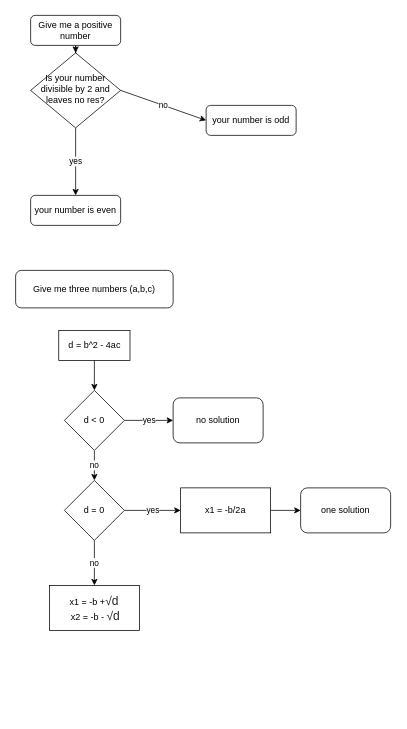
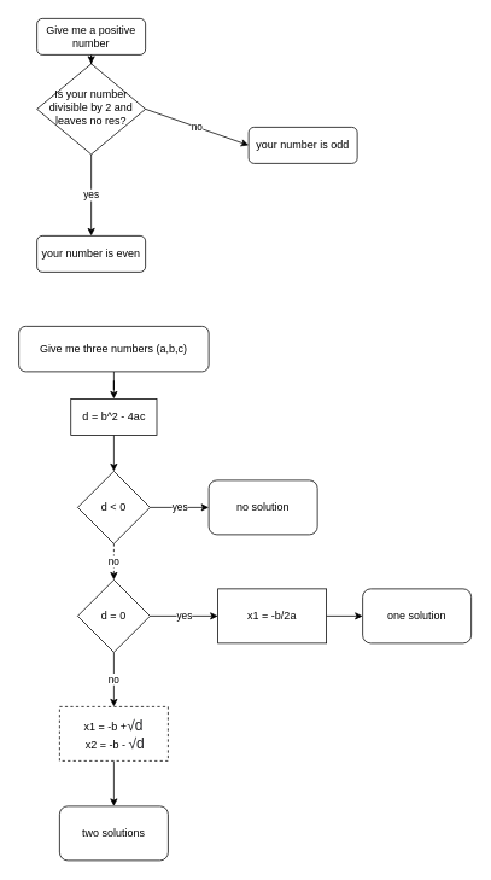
+ <mxCell id="9" value="" style="edgeStyle=orthogonalEdgeStyle;rounded=0;orthogonalLoop=1;jettySize=auto;html=1;" edge="1" parent="1" source="10" target="12"><mxGeometry relative="1" as="geometry" /></mxCell>
- <mxCell id="14" value="no" style="edgeStyle=orthogonalEdgeStyle;rounded=0;orthogonalLoop=1;jettySize=auto;html=1;" edge="1" parent="1" source="15" target="19"><mxGeometry relative="1" as="geometry" /></mxCell>
+ <mxCell id="14" value="no" style="edgeStyle=orthogonalEdgeStyle;rounded=0;orthogonalLoop=1;jettySize=auto;html=1;dashed=1;" edge="1" parent="1" source="15" target="19"><mxGeometry relative="1" as="geometry" /></mxCell>
- <mxCell id="22" value="x1 = -b +&lt;span style=&quot;color: rgb(32 , 33 , 36) ; font-family: &amp;#34;arial&amp;#34; , sans-serif ; font-size: 16px ; text-align: left ; background-color: rgb(255 , 255 , 255)&quot;&gt;√d&lt;/span&gt;&lt;br&gt;&amp;nbsp;x2 = -b -&amp;nbsp;&lt;span style=&quot;color: rgb(32 , 33 , 36) ; font-family: &amp;#34;arial&amp;#34; , sans-serif ; font-size: 16px ; text-align: left ; background-color: rgb(255 , 255 , 255)&quot;&gt;√d&lt;/span&gt;" style="whiteSpace=wrap;html=1;" vertex="1" parent="1"><mxGeometry x="65" y="780" width="120" height="60" as="geometry" /></mxCell>
+ <mxCell id="22" value="x1 = -b +&lt;span style=&quot;color: rgb(32 , 33 , 36) ; font-family: &amp;#34;arial&amp;#34; , sans-serif ; font-size: 16px ; text-align: left ; background-color: rgb(255 , 255 , 255)&quot;&gt;√d&lt;/span&gt;&lt;br&gt;&amp;nbsp;x2 = -b -&amp;nbsp;&lt;span style=&quot;color: rgb(32 , 33 , 36) ; font-family: &amp;#34;arial&amp;#34; , sans-serif ; font-size: 16px ; text-align: left ; background-color: rgb(255 , 255 , 255)&quot;&gt;√d&lt;/span&gt;" style="whiteSpace=wrap;html=1;dashed=1;" vertex="1" parent="1"><mxGeometry x="65" y="780" width="120" height="60" as="geometry" /></mxCell>
+ <mxCell id="21" value="" style="edgeStyle=orthogonalEdgeStyle;rounded=0;orthogonalLoop=1;jettySize=auto;html=1;" edge="1" parent="1" source="22" target="25"><mxGeometry relative="1" as="geometry" /></mxCell>
+ <mxCell id="25" value="two solutions" style="rounded=1;whiteSpace=wrap;html=1;" vertex="1" parent="1"><mxGeometry x="65" y="890" width="120" height="60" as="geometry" /></mxCell>
